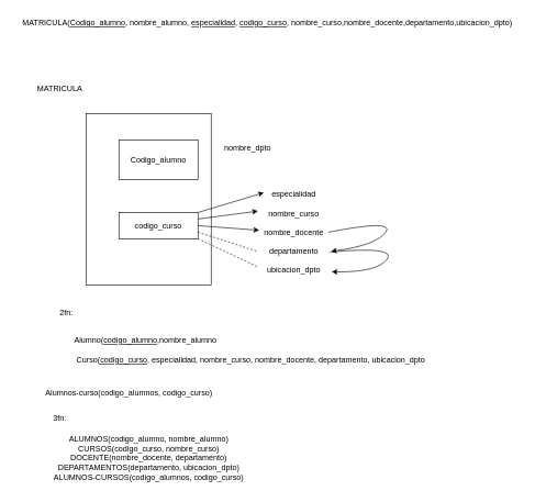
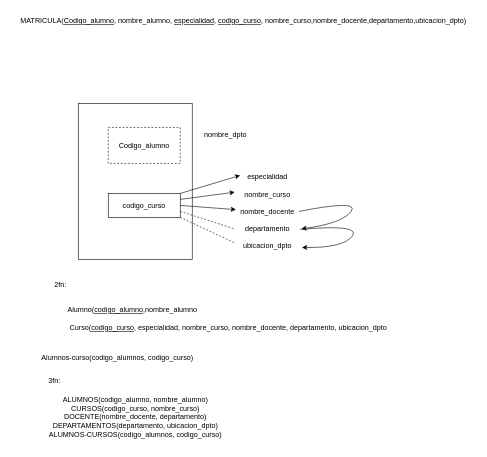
- <mxCell id="3" value="MATRICULA" style="text;html=1;align=center;verticalAlign=middle;resizable=0;points=[];autosize=1;strokeColor=none;fillColor=none;" parent="1" vertex="1"><mxGeometry x="45" y="120" width="90" height="30" as="geometry" /></mxCell>
- <mxCell id="4" value="Codigo_alumno" style="rounded=0;whiteSpace=wrap;html=1;" parent="1" vertex="1"><mxGeometry x="180" y="212" width="120" height="60" as="geometry" /></mxCell>
+ <mxCell id="4" value="Codigo_alumno" style="rounded=0;whiteSpace=wrap;html=1;dashed=1;" parent="1" vertex="1"><mxGeometry x="180" y="212" width="120" height="60" as="geometry" /></mxCell>
